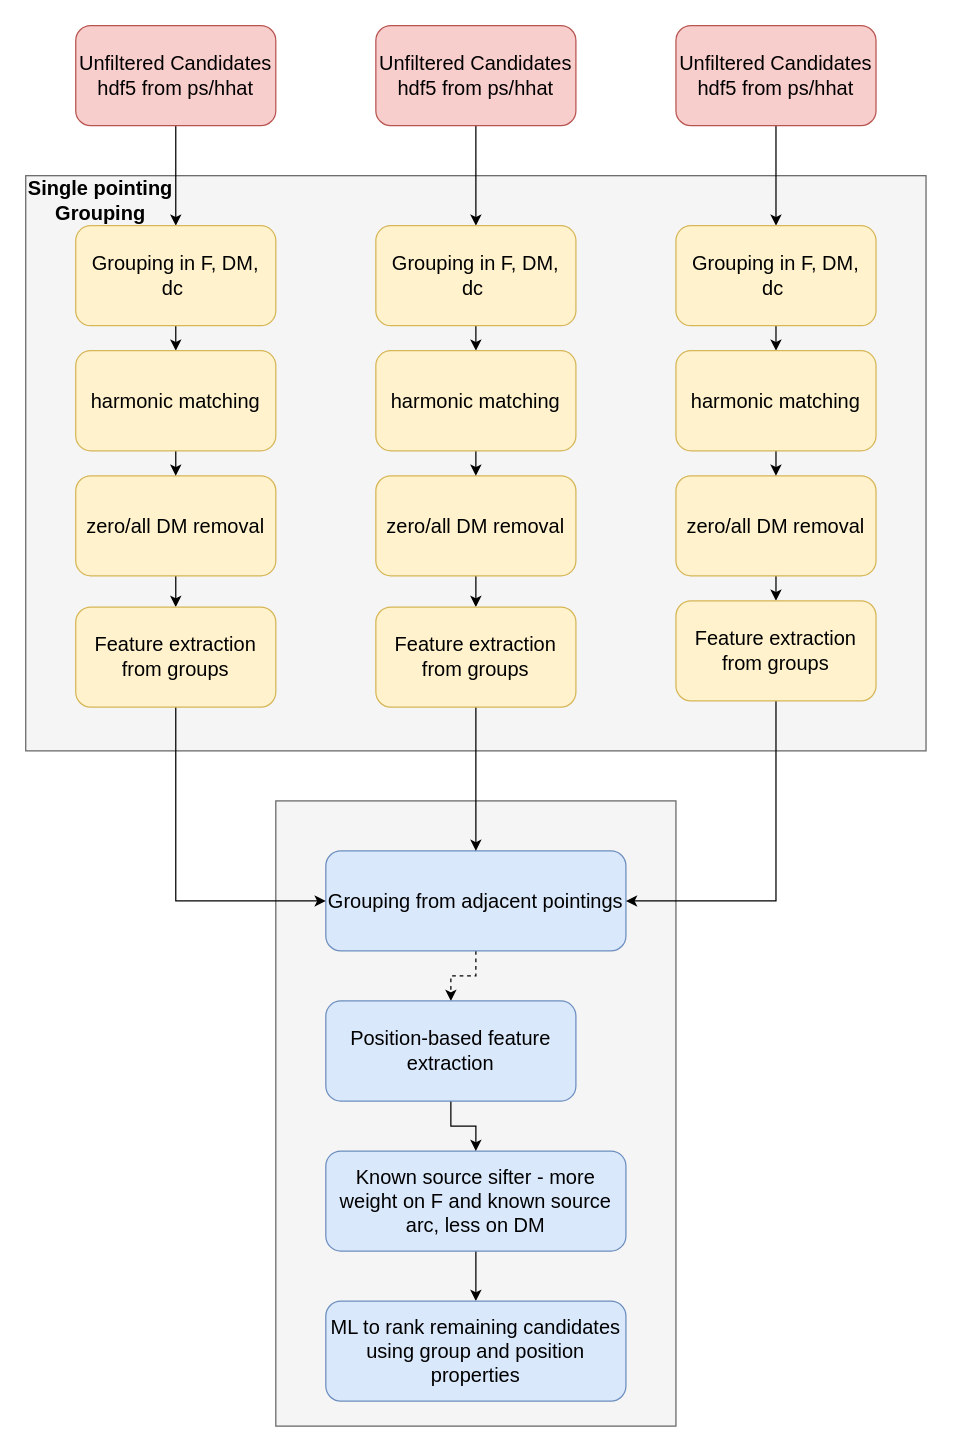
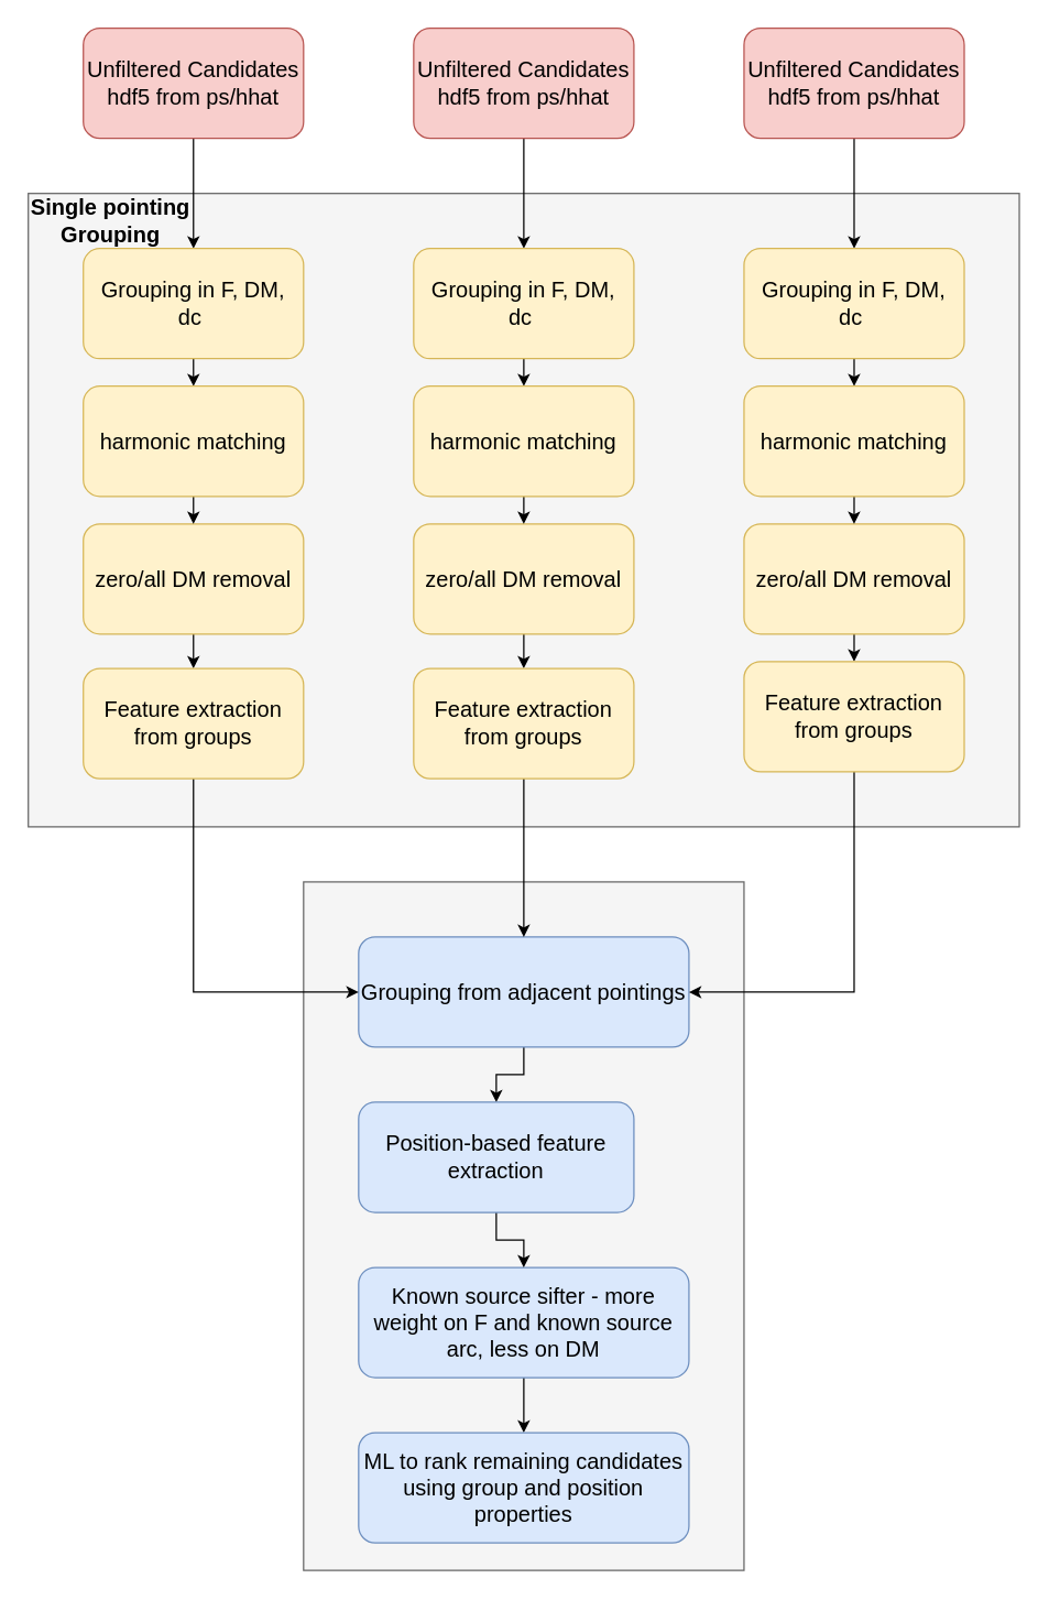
- <mxCell id="16" style="edgeStyle=orthogonalEdgeStyle;rounded=0;orthogonalLoop=1;jettySize=auto;html=1;exitX=0.5;exitY=1;exitDx=0;exitDy=0;entryX=0.5;entryY=0;entryDx=0;entryDy=0;dashed=1;" parent="1" source="17" target="31" edge="1"><mxGeometry relative="1" as="geometry" /></mxCell>
+ <mxCell id="16" style="edgeStyle=orthogonalEdgeStyle;rounded=0;orthogonalLoop=1;jettySize=auto;html=1;exitX=0.5;exitY=1;exitDx=0;exitDy=0;entryX=0.5;entryY=0;entryDx=0;entryDy=0;" parent="1" source="17" target="31" edge="1"><mxGeometry relative="1" as="geometry" /></mxCell>
